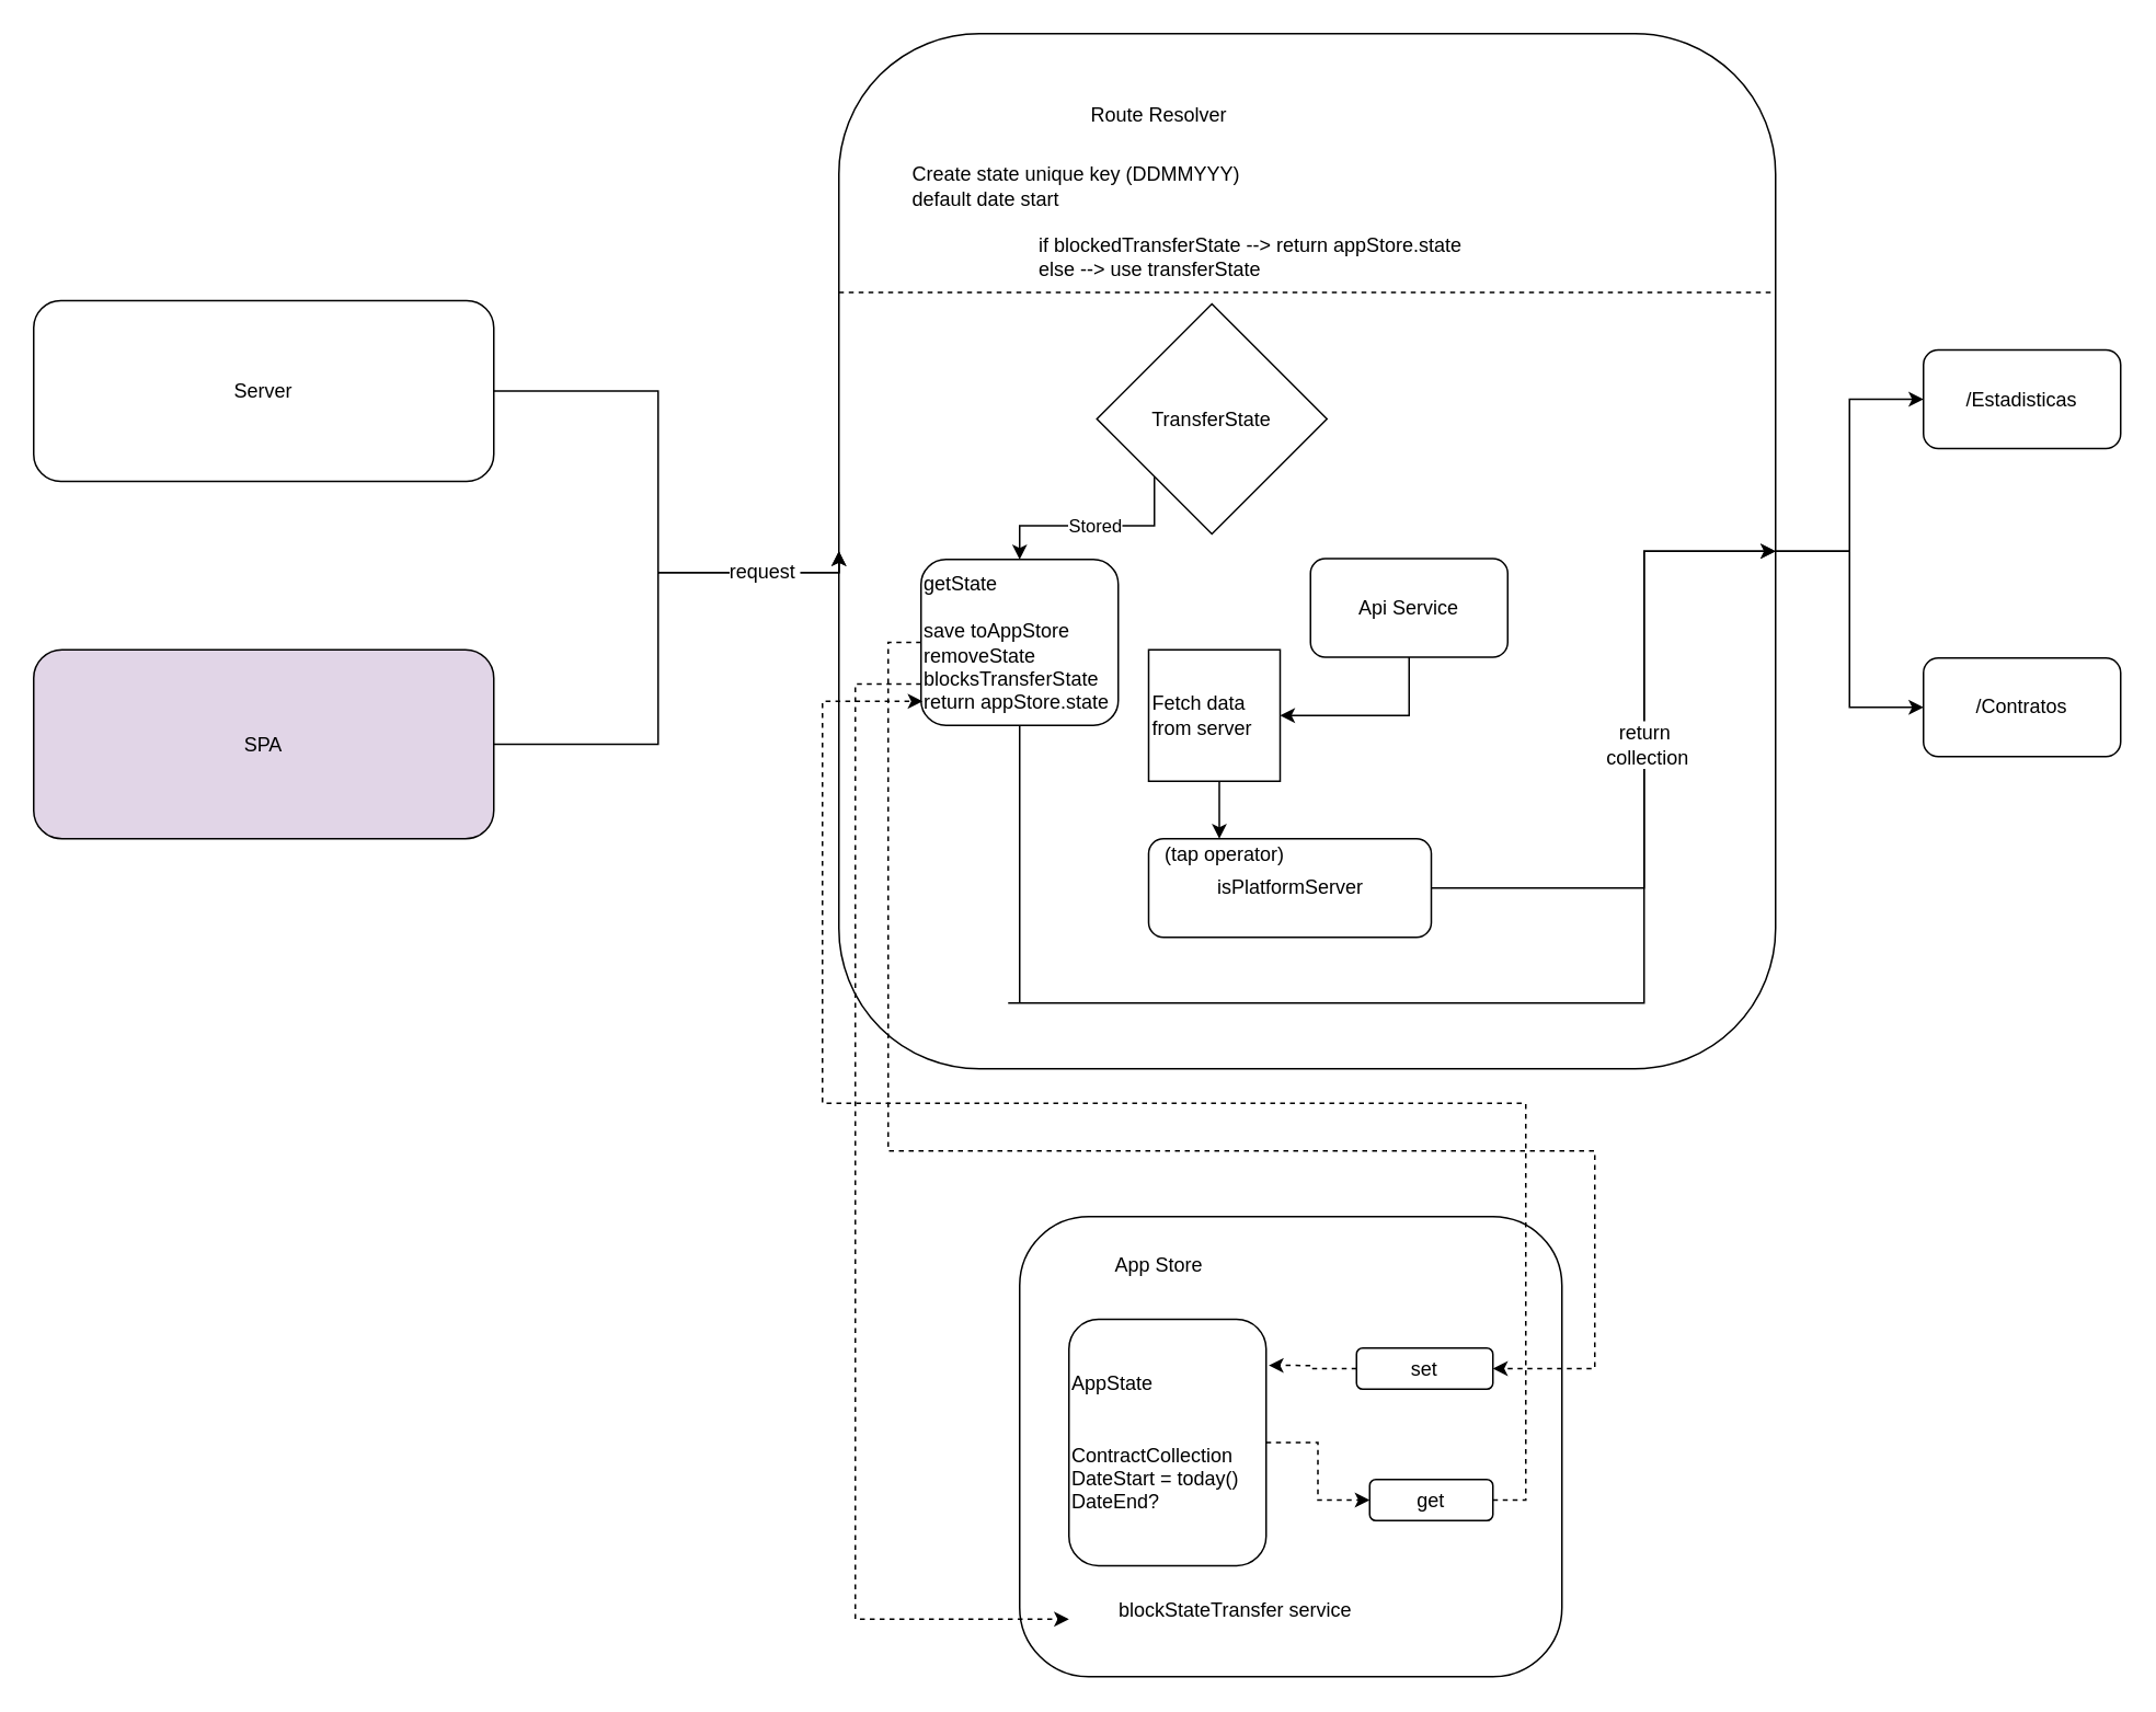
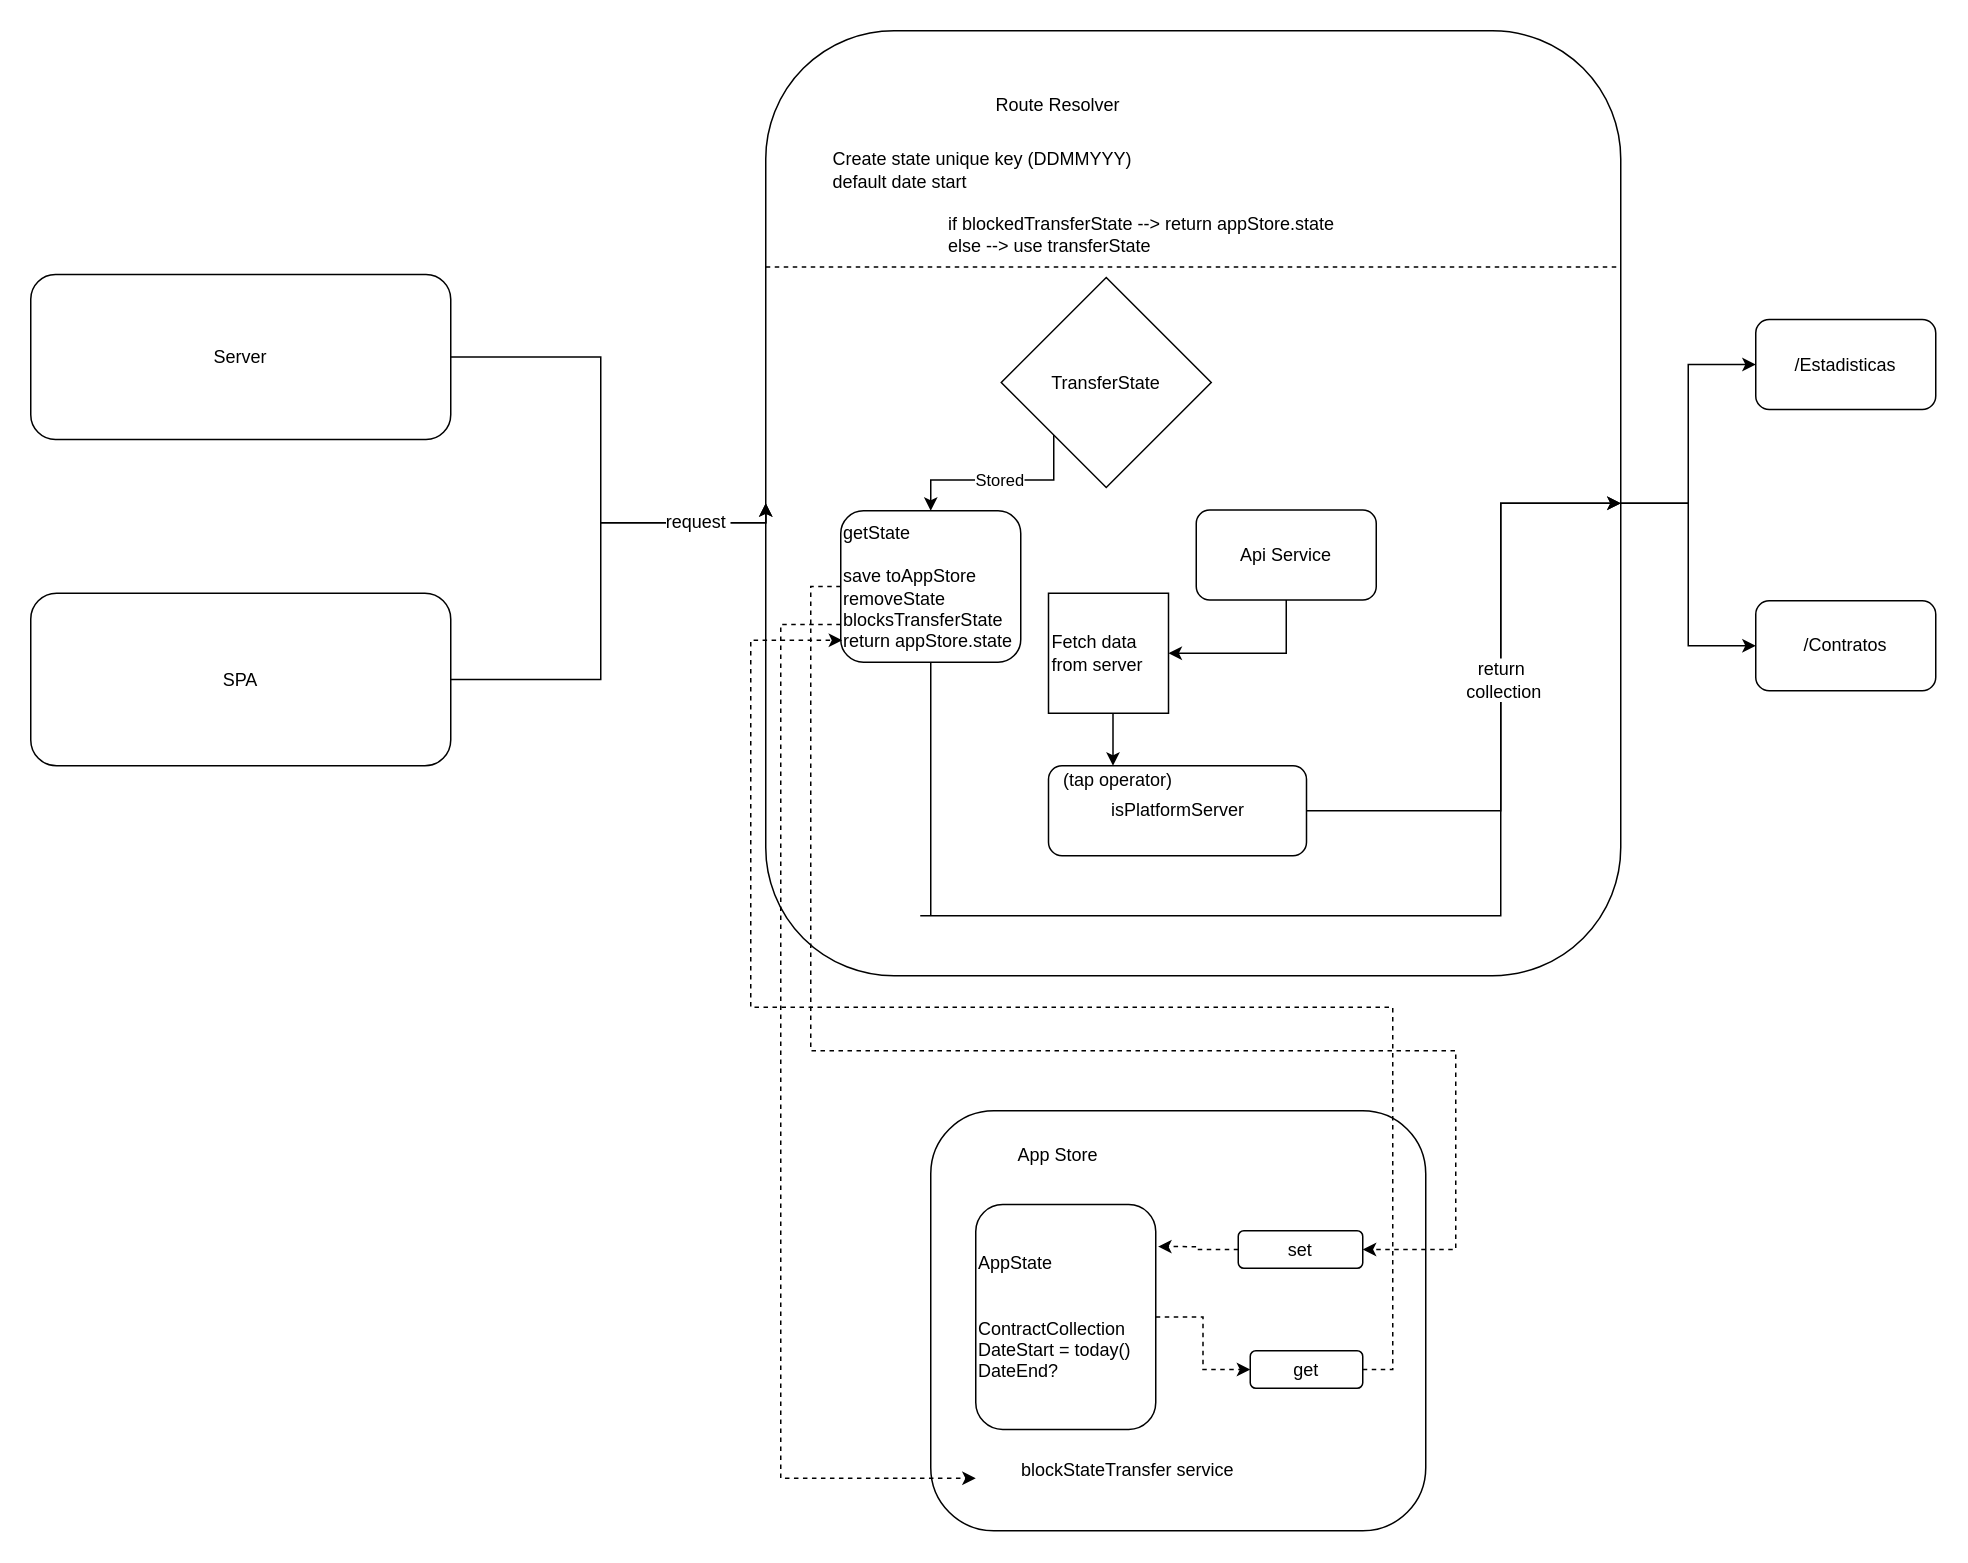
- <mxCell id="29" value="SPA" style="rounded=1;whiteSpace=wrap;html=1;fillColor=#e1d5e7;" parent="1" vertex="1"><mxGeometry x="20" y="395" width="280" height="115" as="geometry" /></mxCell>
+ <mxCell id="29" value="SPA" style="rounded=1;whiteSpace=wrap;html=1;" parent="1" vertex="1"><mxGeometry x="20" y="395" width="280" height="115" as="geometry" /></mxCell>
